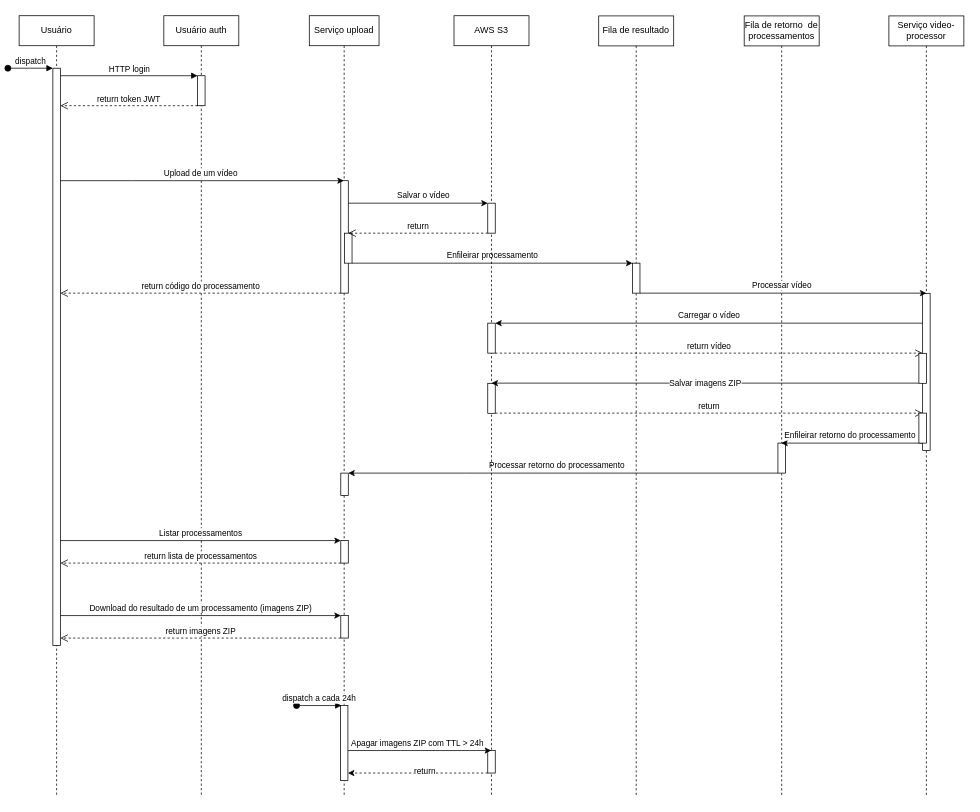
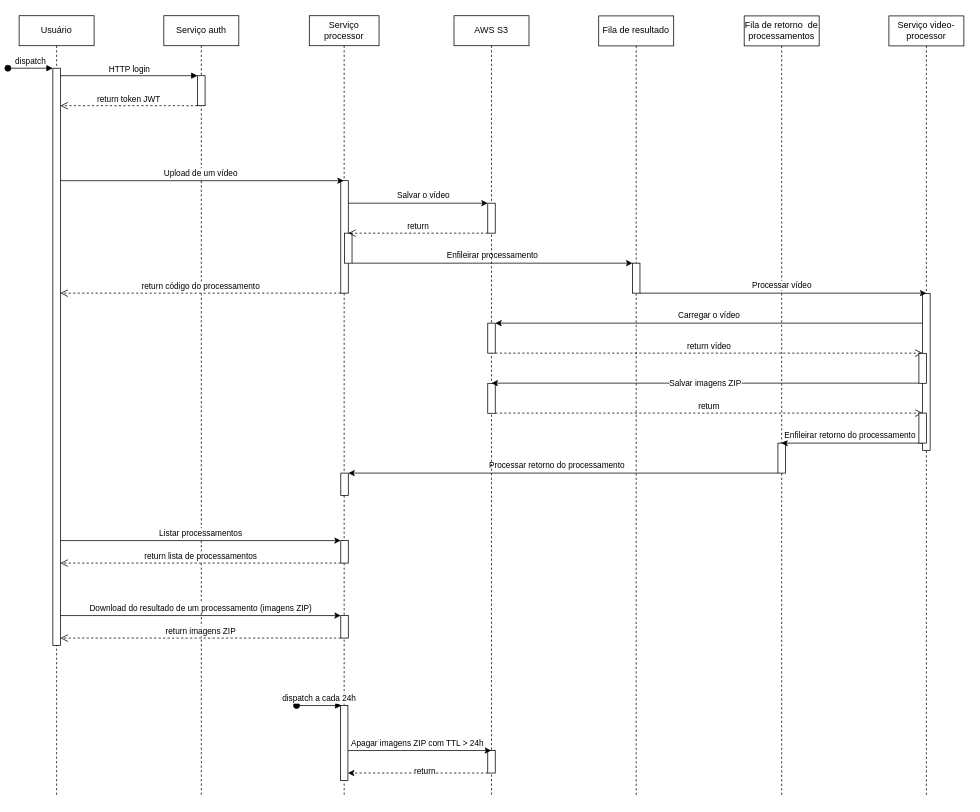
- <mxCell id="7" value="Usuário auth" style="shape=umlLifeline;perimeter=lifelinePerimeter;whiteSpace=wrap;html=1;container=0;dropTarget=0;collapsible=0;recursiveResize=0;outlineConnect=0;portConstraint=eastwest;newEdgeStyle={&quot;edgeStyle&quot;:&quot;elbowEdgeStyle&quot;,&quot;elbow&quot;:&quot;vertical&quot;,&quot;curved&quot;:0,&quot;rounded&quot;:0};" vertex="1" parent="1"><mxGeometry x="213" y="20" width="100" height="1040" as="geometry" /></mxCell>
+ <mxCell id="7" value="Serviço auth" style="shape=umlLifeline;perimeter=lifelinePerimeter;whiteSpace=wrap;html=1;container=0;dropTarget=0;collapsible=0;recursiveResize=0;outlineConnect=0;portConstraint=eastwest;newEdgeStyle={&quot;edgeStyle&quot;:&quot;elbowEdgeStyle&quot;,&quot;elbow&quot;:&quot;vertical&quot;,&quot;curved&quot;:0,&quot;rounded&quot;:0};" vertex="1" parent="1"><mxGeometry x="213" y="20" width="100" height="1040" as="geometry" /></mxCell>
- <mxCell id="11" value="Serviço upload" style="shape=umlLifeline;perimeter=lifelinePerimeter;whiteSpace=wrap;html=1;container=0;dropTarget=0;collapsible=0;recursiveResize=0;outlineConnect=0;portConstraint=eastwest;newEdgeStyle={&quot;edgeStyle&quot;:&quot;elbowEdgeStyle&quot;,&quot;elbow&quot;:&quot;vertical&quot;,&quot;curved&quot;:0,&quot;rounded&quot;:0};" vertex="1" parent="1"><mxGeometry x="407" y="20" width="93" height="1040" as="geometry" /></mxCell>
+ <mxCell id="11" value="Serviço processor" style="shape=umlLifeline;perimeter=lifelinePerimeter;whiteSpace=wrap;html=1;container=0;dropTarget=0;collapsible=0;recursiveResize=0;outlineConnect=0;portConstraint=eastwest;newEdgeStyle={&quot;edgeStyle&quot;:&quot;elbowEdgeStyle&quot;,&quot;elbow&quot;:&quot;vertical&quot;,&quot;curved&quot;:0,&quot;rounded&quot;:0};" vertex="1" parent="1"><mxGeometry x="407" y="20" width="93" height="1040" as="geometry" /></mxCell>
